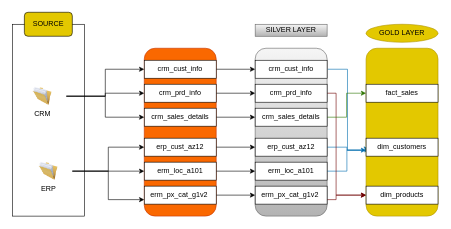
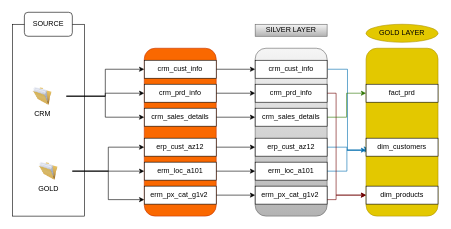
- <mxCell id="3" value="SOURCE" style="rounded=1;whiteSpace=wrap;html=1;fillColor=#e3c800;" parent="1" vertex="1"><mxGeometry x="40" y="20" width="80" height="40" as="geometry" /></mxCell>
+ <mxCell id="3" value="SOURCE" style="rounded=1;whiteSpace=wrap;html=1;" parent="1" vertex="1"><mxGeometry x="40" y="20" width="80" height="40" as="geometry" /></mxCell>
- <mxCell id="43" value="fact_sales" style="rounded=0;whiteSpace=wrap;html=1;" vertex="1" parent="1"><mxGeometry x="610" y="140" width="120" height="30" as="geometry" /></mxCell>
+ <mxCell id="43" value="fact_prd" style="rounded=0;whiteSpace=wrap;html=1;" vertex="1" parent="1"><mxGeometry x="610" y="140" width="120" height="30" as="geometry" /></mxCell>
- <mxCell id="7" value="ERP&lt;div&gt;&lt;br&gt;&lt;/div&gt;" style="image;html=1;image=img/lib/clip_art/general/Full_Folder_128x128.png" parent="1" vertex="1"><mxGeometry x="40" y="270" width="80" height="30" as="geometry" /></mxCell>
+ <mxCell id="7" value="GOLD&lt;div&gt;&lt;br&gt;&lt;/div&gt;" style="image;html=1;image=img/lib/clip_art/general/Full_Folder_128x128.png" parent="1" vertex="1"><mxGeometry x="40" y="270" width="80" height="30" as="geometry" /></mxCell>
